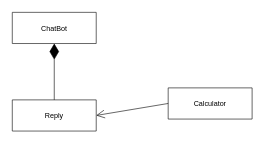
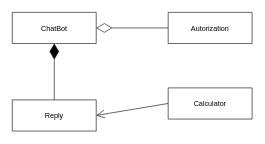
+ <mxCell id="6" value="" style="endArrow=diamondThin;endFill=0;endSize=24;html=1;entryX=1;entryY=0.5;entryDx=0;entryDy=0;exitX=0;exitY=0.5;exitDx=0;exitDy=0;" parent="1" source="3" target="2" edge="1"><mxGeometry width="160" relative="1" as="geometry"><mxPoint x="190" y="116" as="sourcePoint" /><mxPoint x="350" y="116" as="targetPoint" /></mxGeometry></mxCell>
+ <mxCell id="3" value="Autorization" style="swimlane;fontStyle=0;childLayout=stackLayout;horizontal=1;startSize=52;fillColor=none;horizontalStack=0;resizeParent=1;resizeParentMax=0;resizeLast=0;collapsible=1;marginBottom=0;" parent="1" vertex="1"><mxGeometry x="280" y="20" width="140" height="52" as="geometry" /></mxCell>
